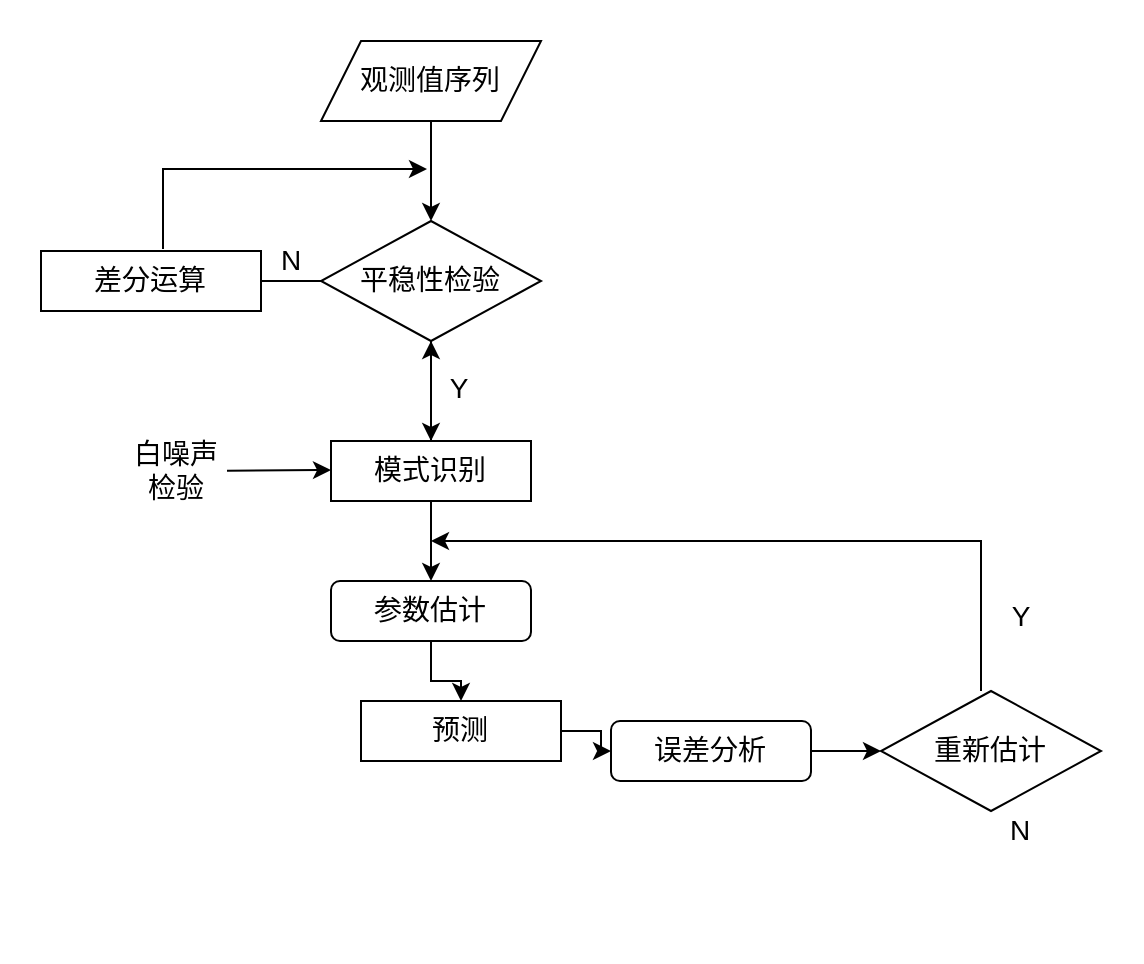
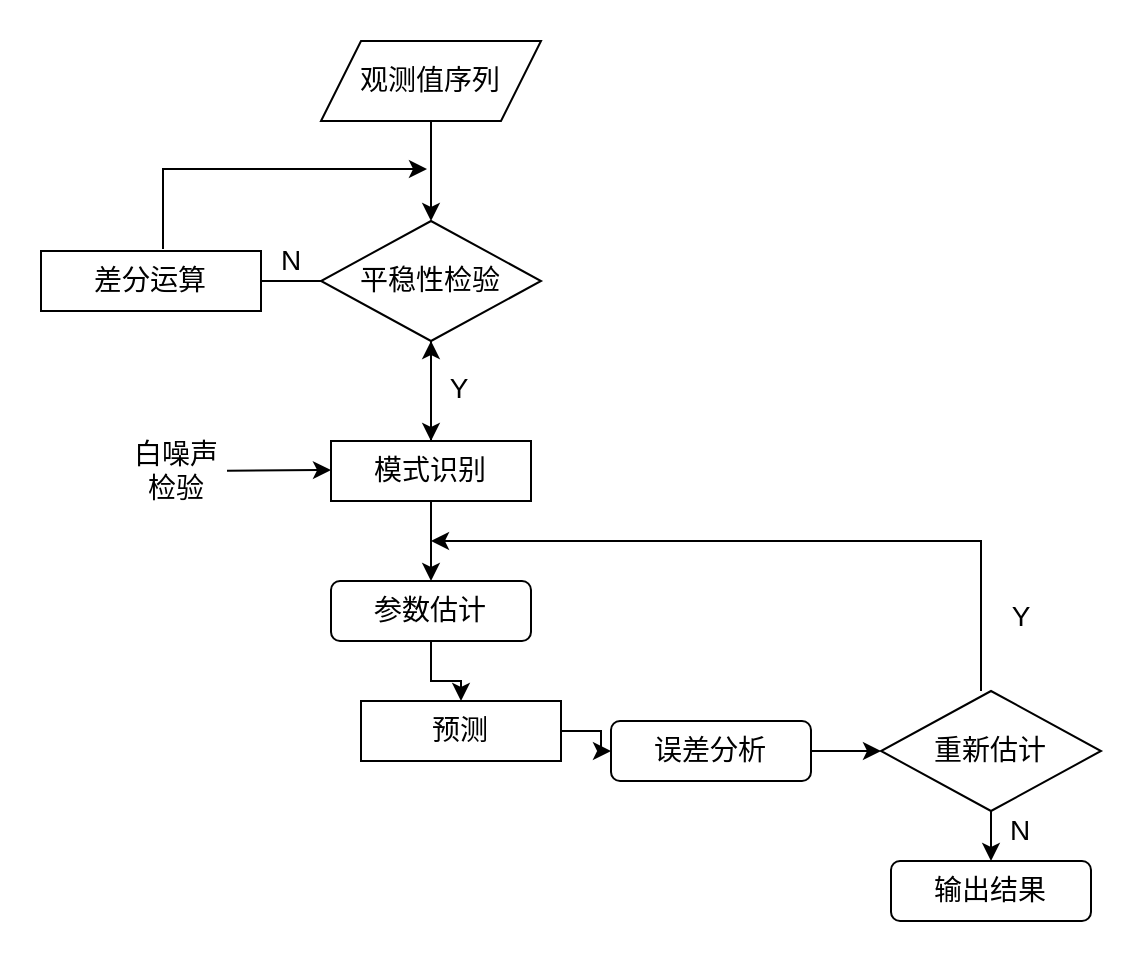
+ <mxCell id="16" value="" style="edgeStyle=orthogonalEdgeStyle;rounded=0;orthogonalLoop=1;jettySize=auto;html=1;fontSize=14;" edge="1" parent="1" source="18" target="19"><mxGeometry relative="1" as="geometry" /></mxCell>
+ <mxCell id="19" value="输出结果" style="rounded=1;whiteSpace=wrap;html=1;fontSize=14;" vertex="1" parent="1"><mxGeometry x="445" y="430" width="100" height="30" as="geometry" /></mxCell>
